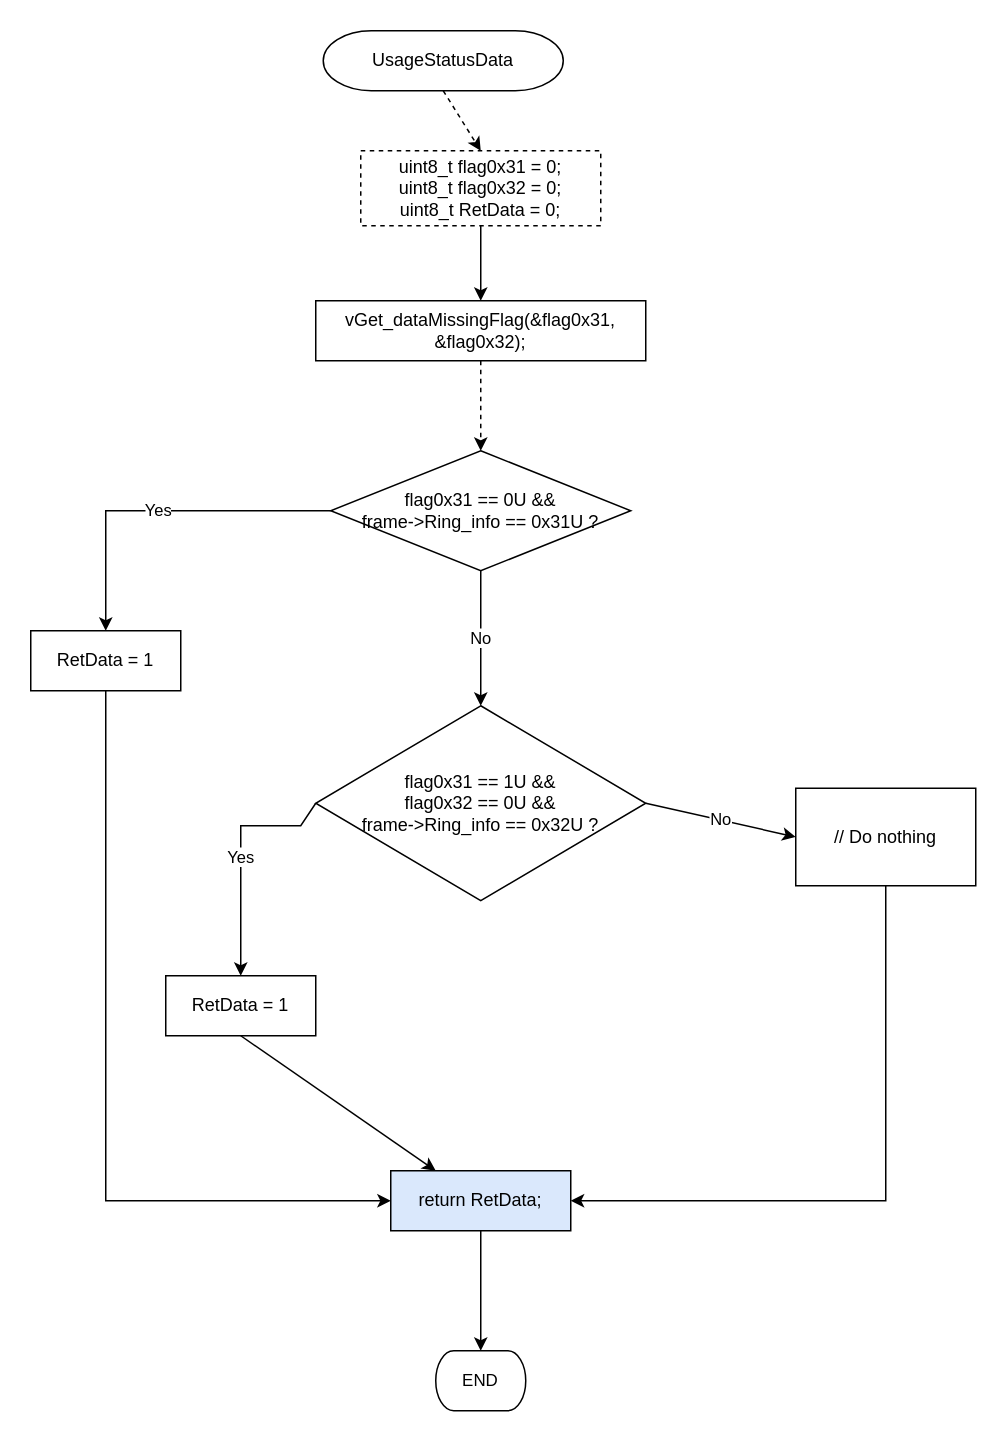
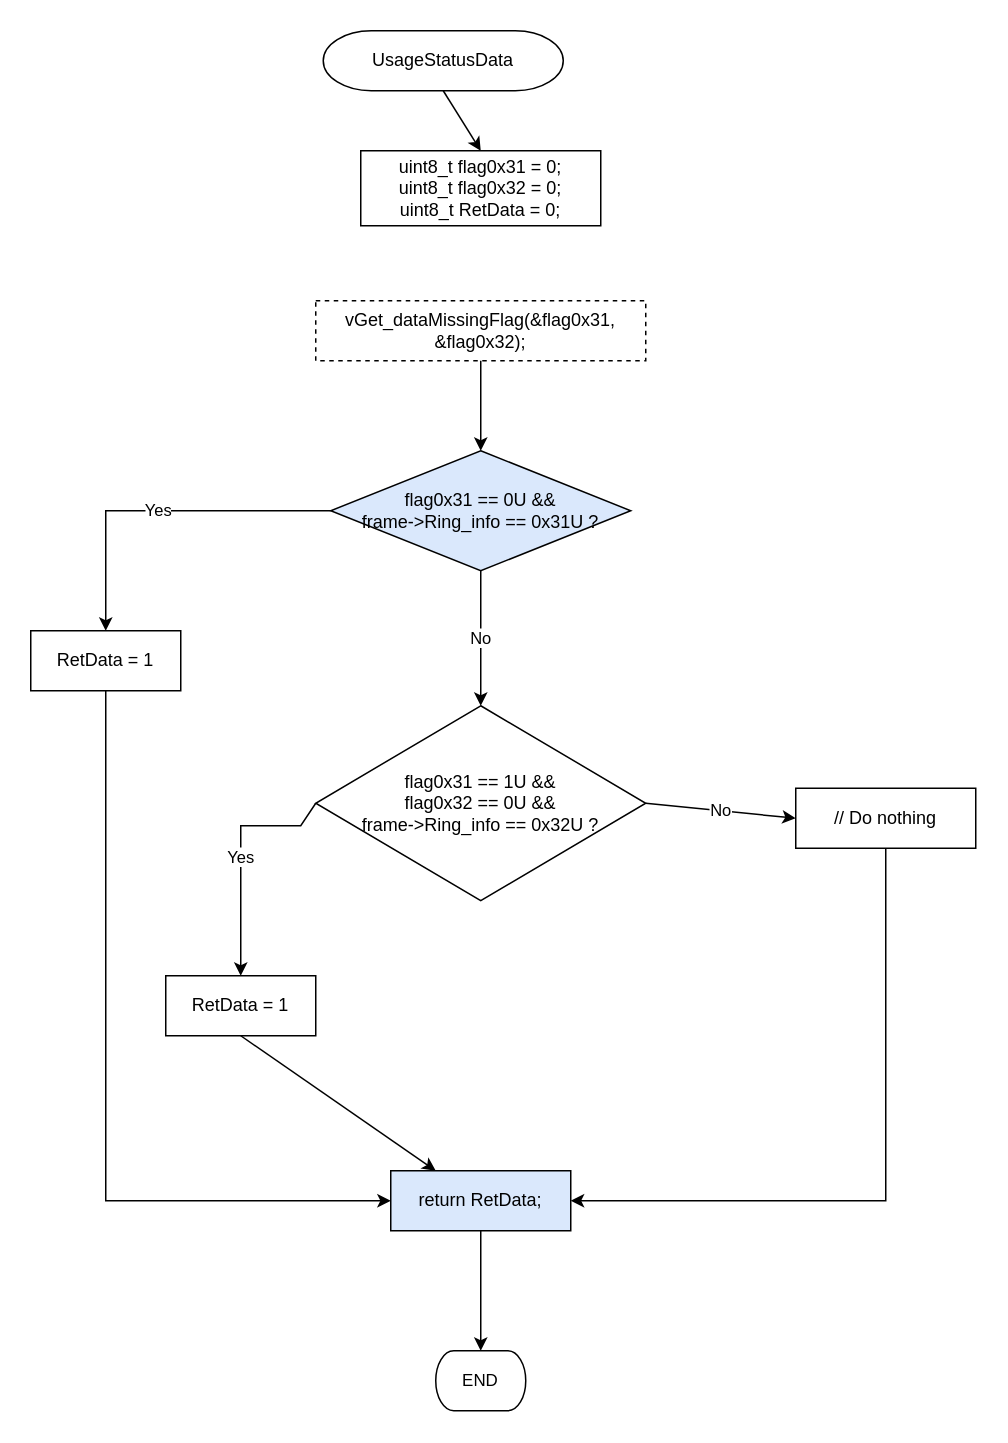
- <mxCell id="12" value="" style="endArrow=classic;html=1;rounded=0;exitX=0.5;exitY=1;exitDx=0;exitDy=0;exitPerimeter=0;entryX=0.5;entryY=0;entryDx=0;entryDy=0;dashed=1;" parent="1" source="2" target="3" edge="1"><mxGeometry width="50" height="50" relative="1" as="geometry"><mxPoint x="320" y="70" as="sourcePoint" /><mxPoint x="320" y="100" as="targetPoint" /></mxGeometry></mxCell>
+ <mxCell id="12" value="" style="endArrow=classic;html=1;rounded=0;exitX=0.5;exitY=1;exitDx=0;exitDy=0;exitPerimeter=0;entryX=0.5;entryY=0;entryDx=0;entryDy=0;" parent="1" source="2" target="3" edge="1"><mxGeometry width="50" height="50" relative="1" as="geometry"><mxPoint x="320" y="70" as="sourcePoint" /><mxPoint x="320" y="100" as="targetPoint" /></mxGeometry></mxCell>
- <mxCell id="3" value="uint8_t flag0x31 = 0;&#10;uint8_t flag0x32 = 0;&#10;uint8_t RetData = 0;" style="rounded=0;whiteSpace=wrap;html=1;strokeWidth=1;fontStyle=0;fillColor=#FFFFFF;strokeColor=#000000;dashed=1;" parent="1" vertex="1"><mxGeometry x="240" y="100" width="160" height="50" as="geometry" /></mxCell>
+ <mxCell id="3" value="uint8_t flag0x31 = 0;&#10;uint8_t flag0x32 = 0;&#10;uint8_t RetData = 0;" style="rounded=0;whiteSpace=wrap;html=1;strokeWidth=1;fontStyle=0;fillColor=#FFFFFF;strokeColor=#000000;" parent="1" vertex="1"><mxGeometry x="240" y="100" width="160" height="50" as="geometry" /></mxCell>
- <mxCell id="13" value="" style="endArrow=classic;html=1;rounded=0;exitX=0.5;exitY=1;exitDx=0;exitDy=0;entryX=0.5;entryY=0;entryDx=0;entryDy=0;" parent="1" source="3" target="4" edge="1"><mxGeometry width="50" height="50" relative="1" as="geometry"><mxPoint x="320" y="180" as="sourcePoint" /><mxPoint x="320" y="220" as="targetPoint" /></mxGeometry></mxCell>
- <mxCell id="4" value="vGet_dataMissingFlag(&amp;flag0x31, &amp;flag0x32);" style="rounded=0;whiteSpace=wrap;html=1;strokeWidth=1;fontStyle=0;fillColor=#FFFFFF;strokeColor=#000000;" parent="1" vertex="1"><mxGeometry x="210" y="200" width="220" height="40" as="geometry" /></mxCell>
+ <mxCell id="4" value="vGet_dataMissingFlag(&amp;flag0x31, &amp;flag0x32);" style="rounded=0;whiteSpace=wrap;html=1;strokeWidth=1;fontStyle=0;fillColor=#FFFFFF;strokeColor=#000000;dashed=1;" parent="1" vertex="1"><mxGeometry x="210" y="200" width="220" height="40" as="geometry" /></mxCell>
- <mxCell id="14" value="" style="endArrow=classic;html=1;rounded=0;exitX=0.5;exitY=1;exitDx=0;exitDy=0;entryX=0.5;entryY=0;entryDx=0;entryDy=0;dashed=1;" parent="1" source="4" target="5" edge="1"><mxGeometry width="50" height="50" relative="1" as="geometry"><mxPoint x="320" y="260" as="sourcePoint" /><mxPoint x="320" y="300" as="targetPoint" /></mxGeometry></mxCell>
+ <mxCell id="14" value="" style="endArrow=classic;html=1;rounded=0;exitX=0.5;exitY=1;exitDx=0;exitDy=0;entryX=0.5;entryY=0;entryDx=0;entryDy=0;" parent="1" source="4" target="5" edge="1"><mxGeometry width="50" height="50" relative="1" as="geometry"><mxPoint x="320" y="260" as="sourcePoint" /><mxPoint x="320" y="300" as="targetPoint" /></mxGeometry></mxCell>
- <mxCell id="5" value="flag0x31 == 0U &amp;&amp;&#10;frame-&gt;Ring_info == 0x31U ?" style="rhombus;whiteSpace=wrap;html=1;fillColor=#FFFFFF;strokeColor=#000000;strokeWidth=1;fontStyle=0;" parent="1" vertex="1"><mxGeometry x="220" y="300" width="200" height="80" as="geometry" /></mxCell>
+ <mxCell id="5" value="flag0x31 == 0U &amp;&amp;&#10;frame-&gt;Ring_info == 0x31U ?" style="rhombus;whiteSpace=wrap;html=1;fillColor=#dae8fc;strokeColor=#000000;strokeWidth=1;fontStyle=0;" parent="1" vertex="1"><mxGeometry x="220" y="300" width="200" height="80" as="geometry" /></mxCell>
- <mxCell id="9" value="// Do nothing" style="rounded=0;whiteSpace=wrap;html=1;strokeWidth=1;fontStyle=0;fillColor=none;strokeColor=#000000;" parent="1" vertex="1"><mxGeometry x="530" y="525" width="120" height="65" as="geometry" /></mxCell>
+ <mxCell id="9" value="// Do nothing" style="rounded=0;whiteSpace=wrap;html=1;strokeWidth=1;fontStyle=0;fillColor=none;strokeColor=#000000;" parent="1" vertex="1"><mxGeometry x="530" y="525" width="120" height="40" as="geometry" /></mxCell>
